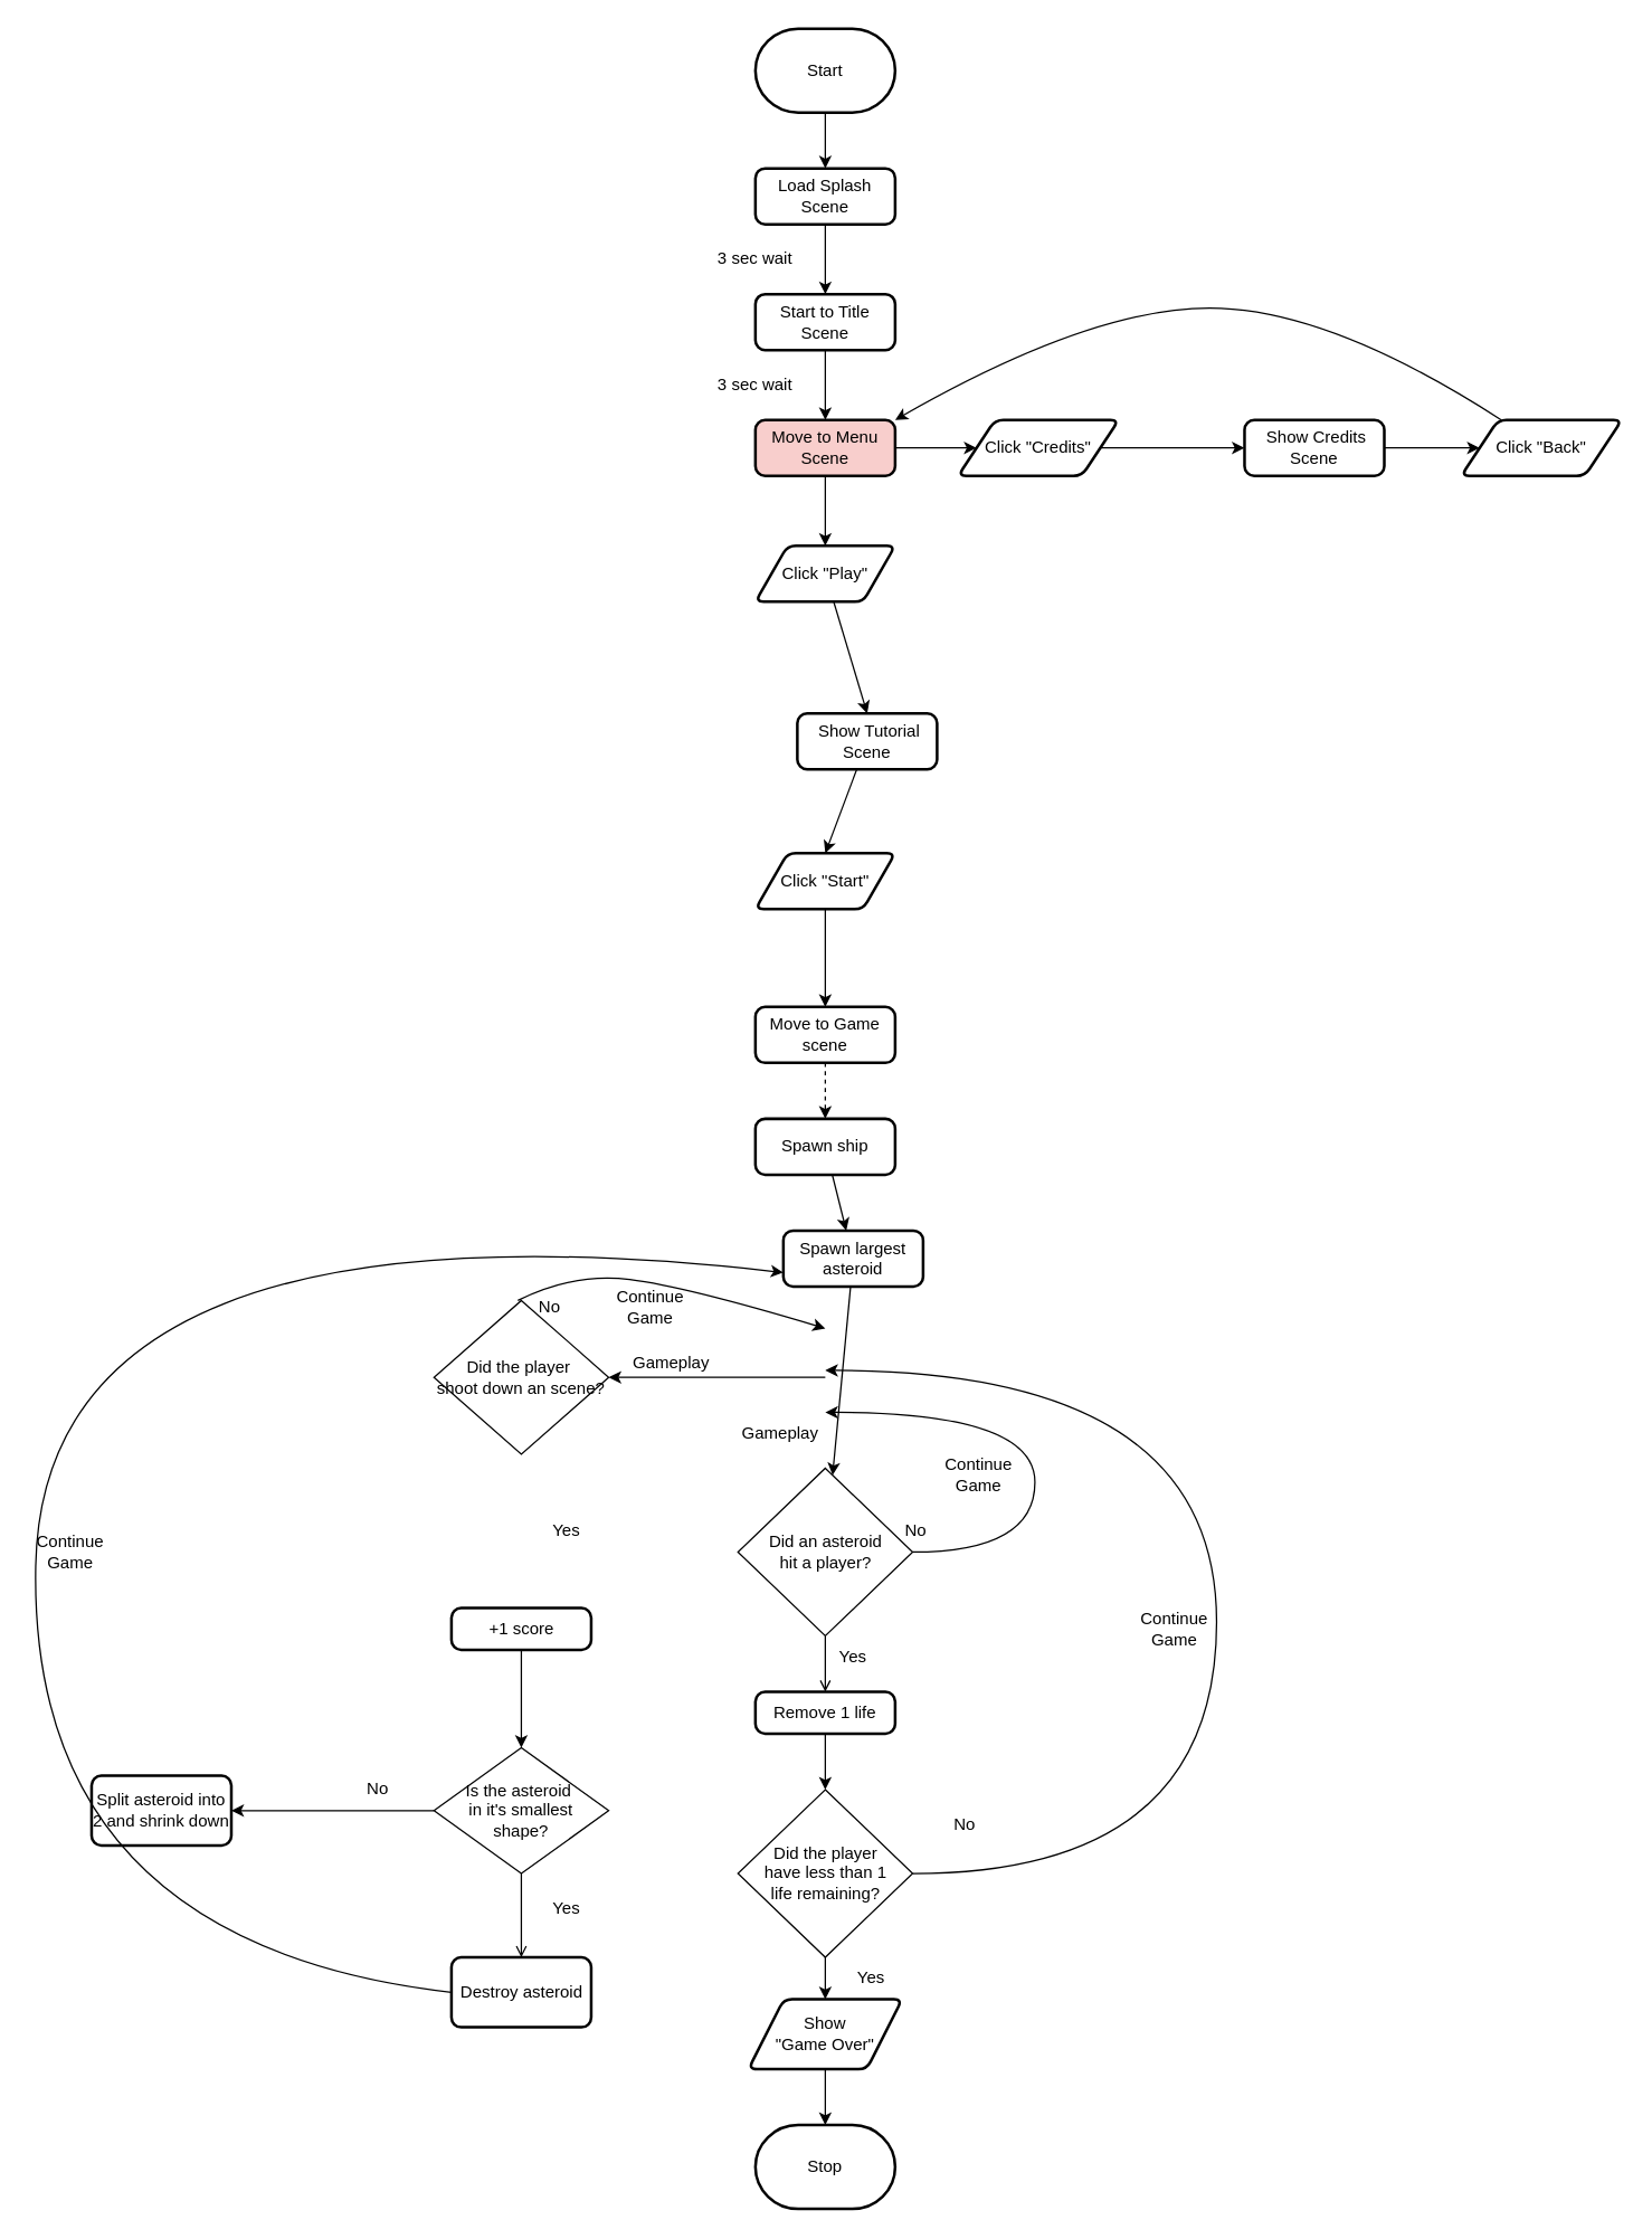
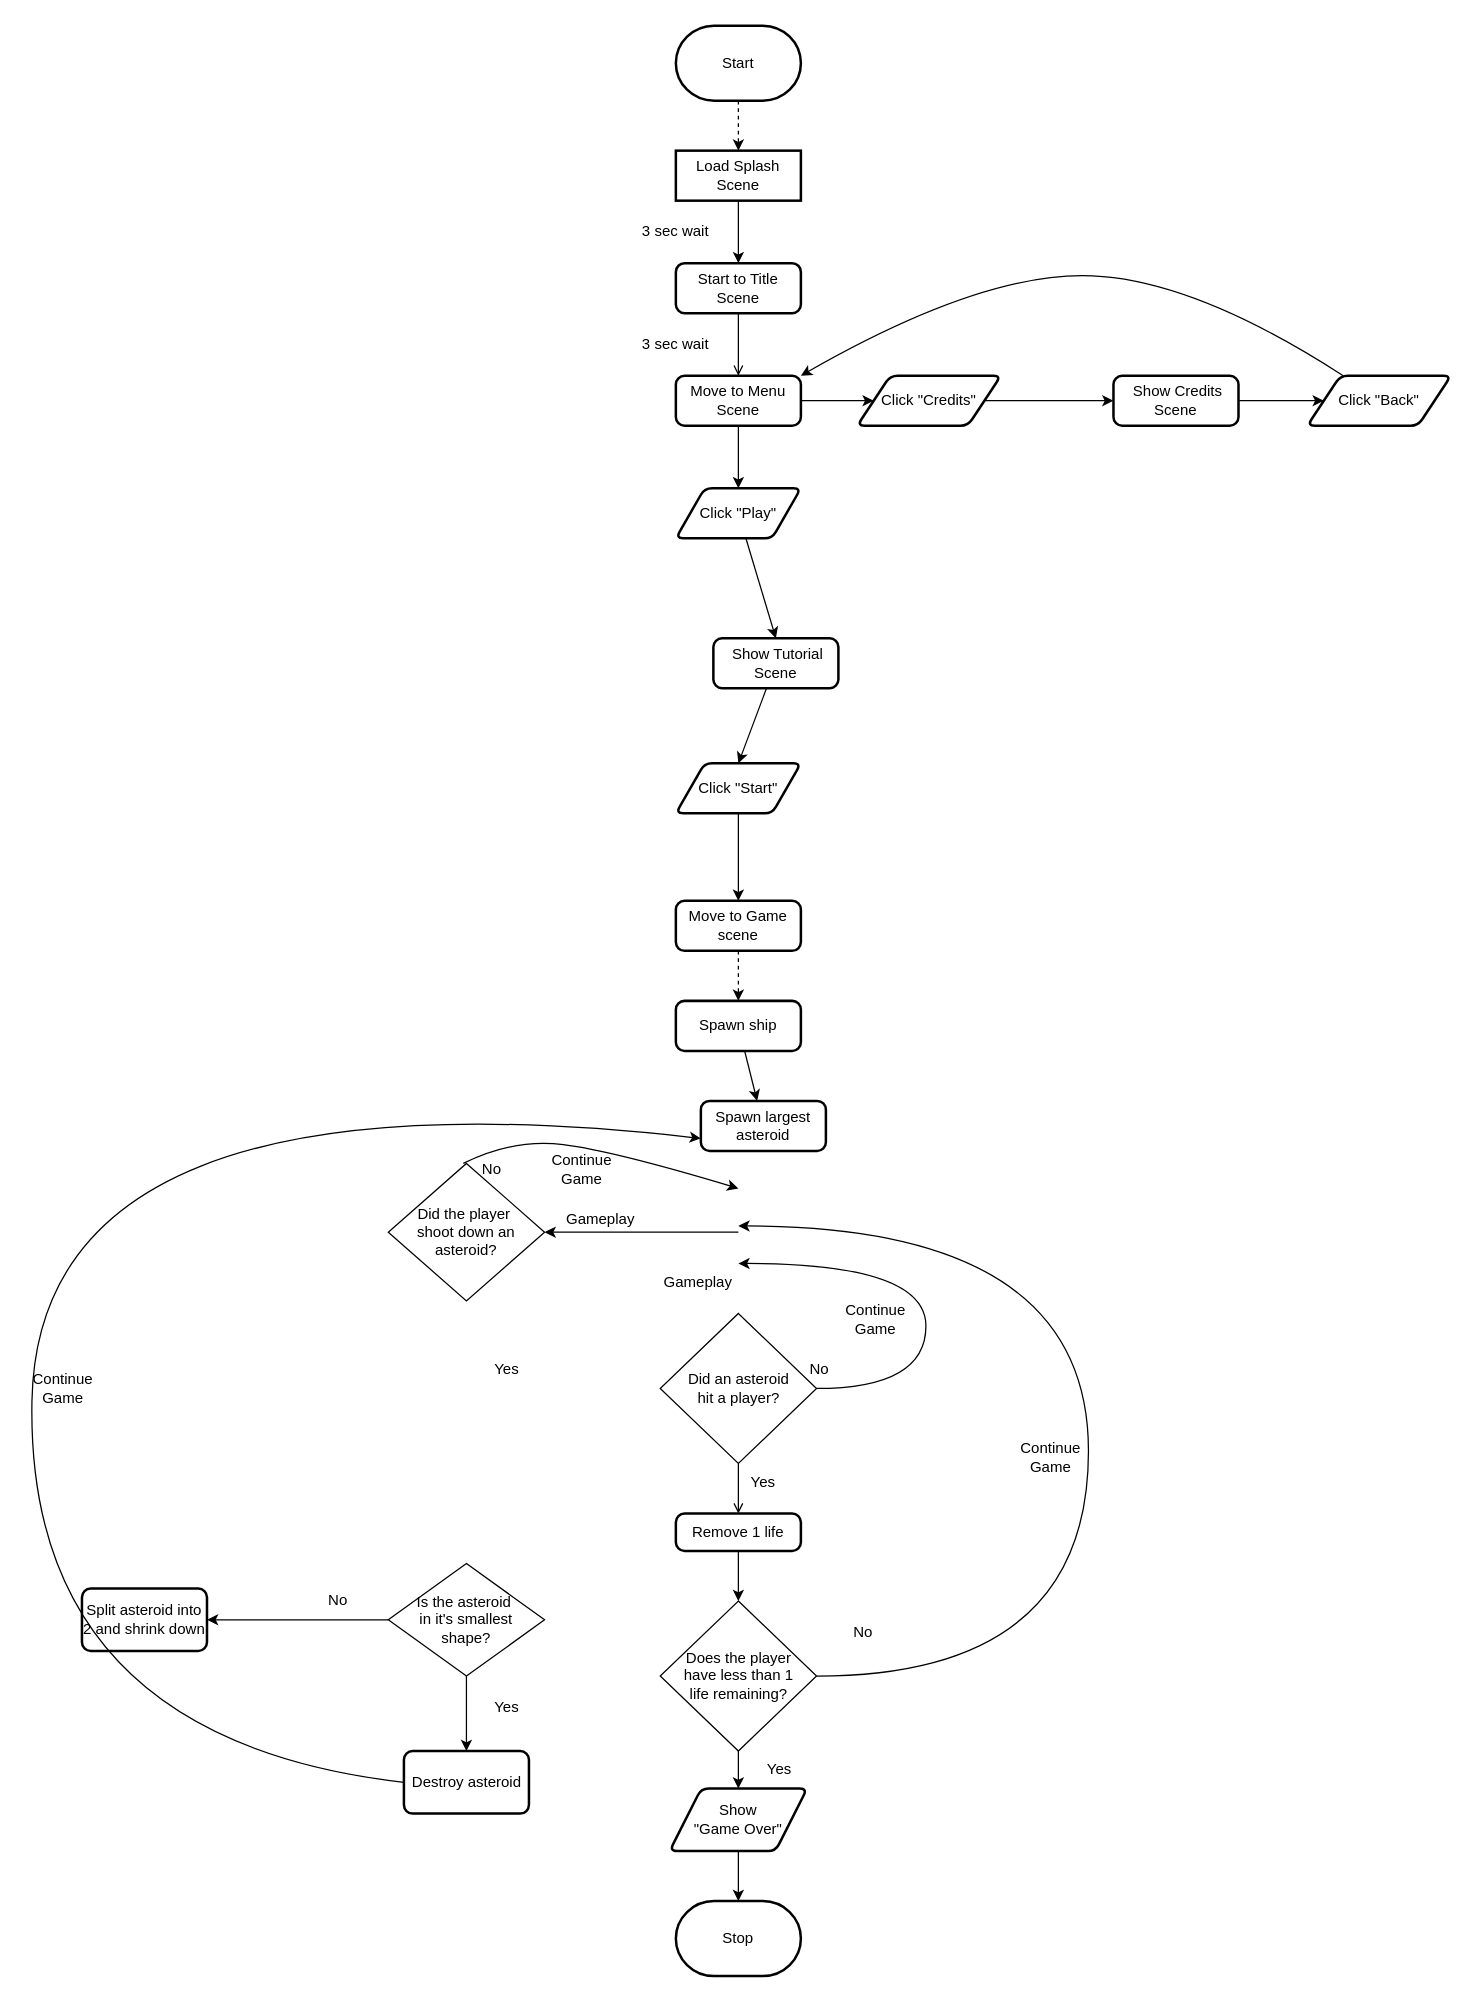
- <mxCell id="2" style="edgeStyle=none;html=1;entryX=0.5;entryY=0;entryDx=0;entryDy=0;" parent="1" source="3" target="6" edge="1"><mxGeometry relative="1" as="geometry" /></mxCell>
+ <mxCell id="2" style="edgeStyle=none;html=1;entryX=0.5;entryY=0;entryDx=0;entryDy=0;dashed=1;" parent="1" source="3" target="6" edge="1"><mxGeometry relative="1" as="geometry" /></mxCell>
- <mxCell id="6" value="Load Splash Scene" style="rounded=1;whiteSpace=wrap;html=1;absoluteArcSize=1;arcSize=14;strokeWidth=2;" parent="1" vertex="1"><mxGeometry x="540" y="120" width="100" height="40" as="geometry" /></mxCell>
+ <mxCell id="6" value="Load Splash Scene" style="whiteSpace=wrap;html=1;absoluteArcSize=1;arcSize=14;strokeWidth=2;rounded=0;" parent="1" vertex="1"><mxGeometry x="540" y="120" width="100" height="40" as="geometry" /></mxCell>
- <mxCell id="10" style="edgeStyle=none;html=1;entryX=0.5;entryY=0;entryDx=0;entryDy=0;" parent="1" source="11" target="9" edge="1"><mxGeometry relative="1" as="geometry" /></mxCell>
+ <mxCell id="10" style="edgeStyle=none;html=1;entryX=0.5;entryY=0;entryDx=0;entryDy=0;endArrow=open;" parent="1" source="11" target="9" edge="1"><mxGeometry relative="1" as="geometry" /></mxCell>
- <mxCell id="9" value="Move to Menu Scene" style="rounded=1;whiteSpace=wrap;html=1;absoluteArcSize=1;arcSize=14;strokeWidth=2;fillColor=#f8cecc;" parent="1" vertex="1"><mxGeometry x="540" y="300" width="100" height="40" as="geometry" /></mxCell>
+ <mxCell id="9" value="Move to Menu Scene" style="rounded=1;whiteSpace=wrap;html=1;absoluteArcSize=1;arcSize=14;strokeWidth=2;" parent="1" vertex="1"><mxGeometry x="540" y="300" width="100" height="40" as="geometry" /></mxCell>
- <mxCell id="55" style="edgeStyle=none;html=1;" edge="1" parent="1" source="56" target="30"><mxGeometry relative="1" as="geometry" /></mxCell>
- <mxCell id="40" value="Did the player&amp;nbsp;&lt;br&gt;shoot down an scene?" style="rhombus;whiteSpace=wrap;html=1;" vertex="1" parent="1"><mxGeometry y="930" width="125" height="110" as="geometry" x="310" /></mxCell>
+ <mxCell id="40" value="Did the player&amp;nbsp;&lt;br&gt;shoot down an asteroid?" style="rhombus;whiteSpace=wrap;html=1;" vertex="1" parent="1"><mxGeometry y="930" width="125" height="110" as="geometry" x="310" /></mxCell>
- <mxCell id="44" value="+1 score" style="rounded=1;whiteSpace=wrap;html=1;absoluteArcSize=1;arcSize=14;strokeWidth=2;" vertex="1" parent="1"><mxGeometry x="322.5" y="1150" width="100" height="30" as="geometry" /></mxCell>
- <mxCell id="43" style="edgeStyle=none;html=1;" edge="1" parent="1" source="44" target="47"><mxGeometry relative="1" as="geometry" /></mxCell>
- <mxCell id="32" value="Did the player &lt;br&gt;have less than 1&lt;br&gt;life remaining?" style="rhombus;whiteSpace=wrap;html=1;" vertex="1" parent="1"><mxGeometry x="527.5" y="1280" width="125" height="120" as="geometry" /></mxCell>
+ <mxCell id="32" value="Does the player &lt;br&gt;have less than 1&lt;br&gt;life remaining?" style="rhombus;whiteSpace=wrap;html=1;" vertex="1" parent="1"><mxGeometry x="527.5" y="1280" width="125" height="120" as="geometry" /></mxCell>
- <mxCell id="46" style="edgeStyle=none;html=1;entryX=0.5;entryY=0;entryDx=0;entryDy=0;endArrow=open;" edge="1" parent="1" source="47" target="57"><mxGeometry relative="1" as="geometry" /></mxCell>
+ <mxCell id="46" style="edgeStyle=none;html=1;entryX=0.5;entryY=0;entryDx=0;entryDy=0;" edge="1" parent="1" source="47" target="57"><mxGeometry relative="1" as="geometry" /></mxCell>
